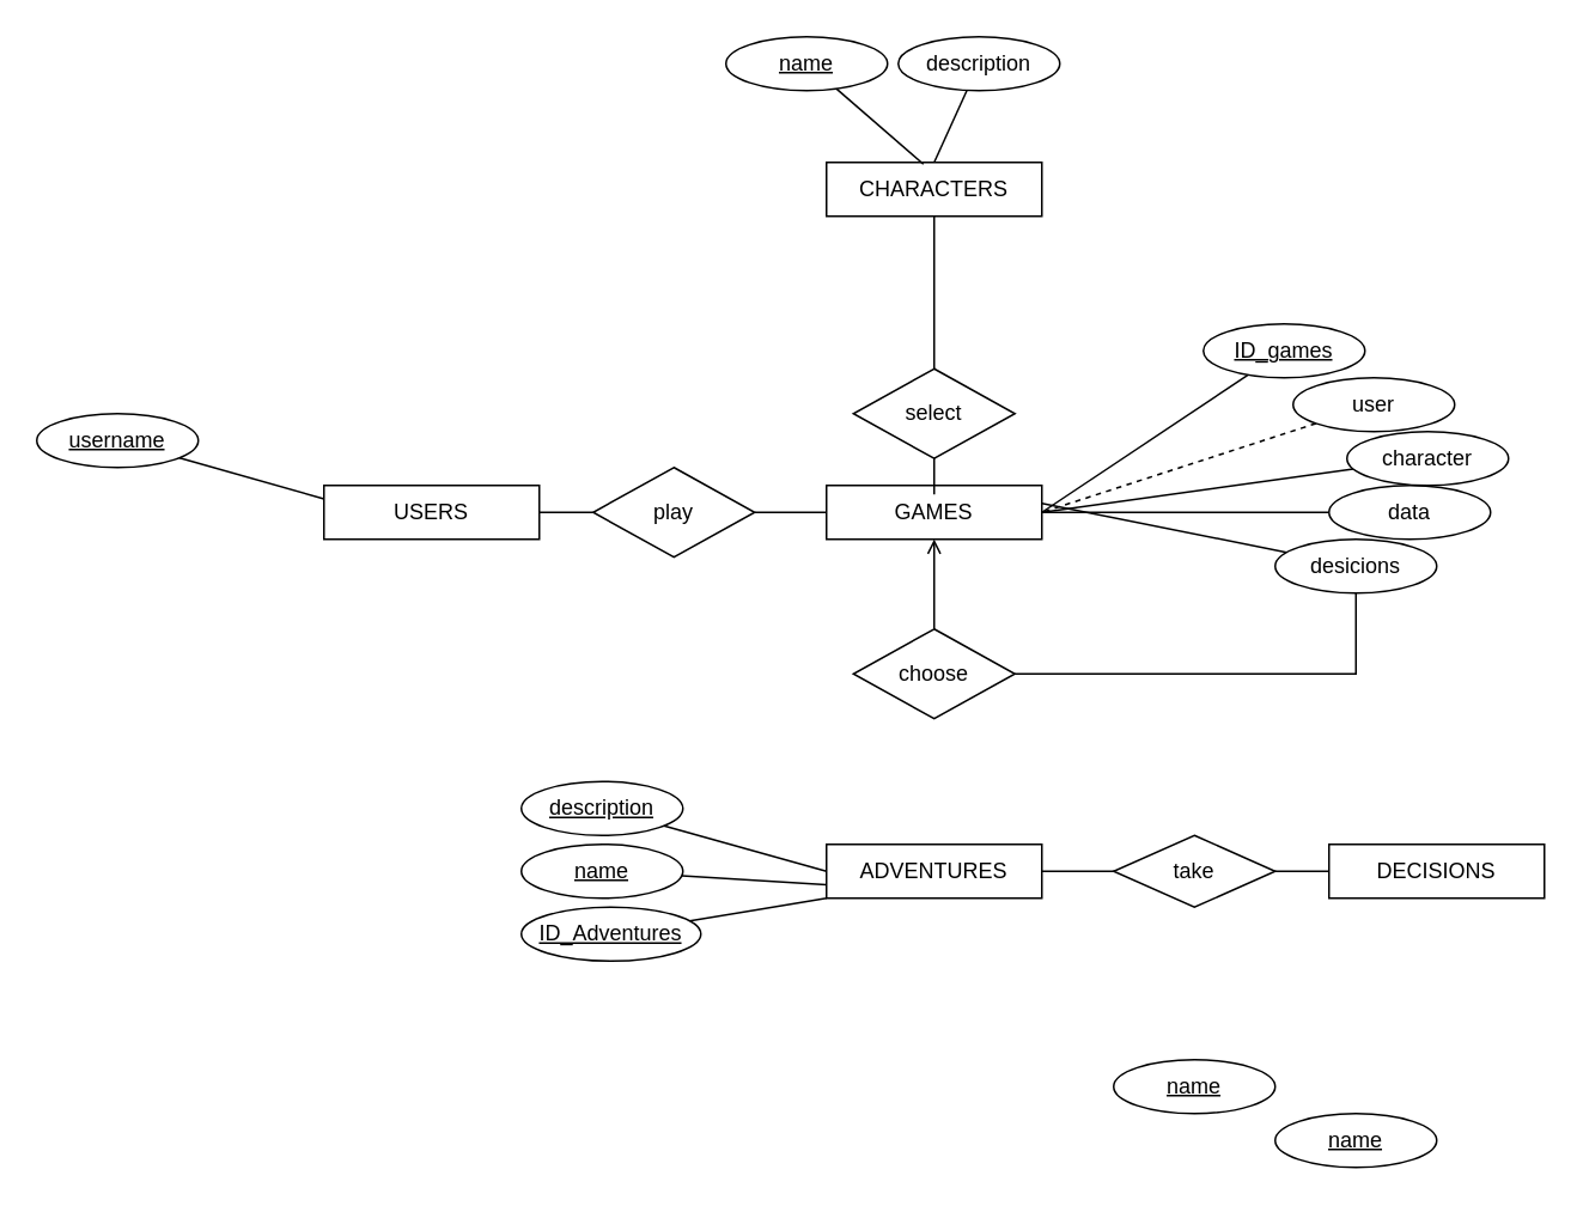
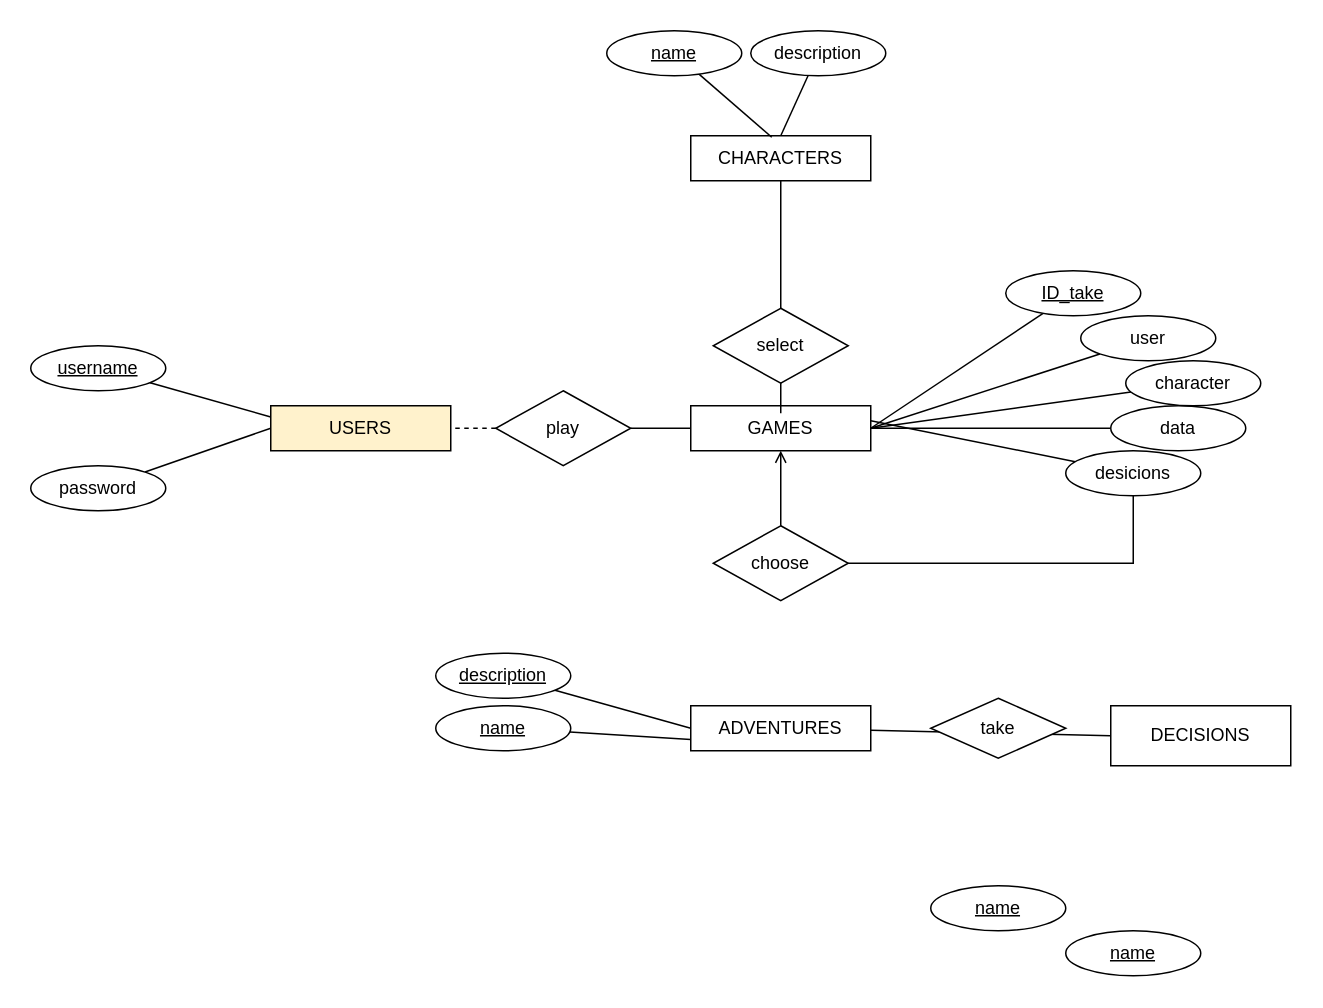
- <mxCell id="40" value="&lt;u&gt;ID_games&lt;/u&gt;" style="ellipse;whiteSpace=wrap;html=1;" vertex="1" parent="1"><mxGeometry x="670" y="180" width="90" height="30" as="geometry" /></mxCell>
+ <mxCell id="40" value="&lt;u&gt;ID_take&lt;/u&gt;" style="ellipse;whiteSpace=wrap;html=1;" vertex="1" parent="1"><mxGeometry x="670" y="180" width="90" height="30" as="geometry" /></mxCell>
- <mxCell id="37" style="edgeStyle=none;rounded=0;orthogonalLoop=1;jettySize=auto;html=1;entryX=1;entryY=0.5;entryDx=0;entryDy=0;endArrow=none;endFill=0;dashed=1;" edge="1" parent="1" source="38" target="4"><mxGeometry relative="1" as="geometry" /></mxCell>
+ <mxCell id="37" style="edgeStyle=none;rounded=0;orthogonalLoop=1;jettySize=auto;html=1;entryX=1;entryY=0.5;entryDx=0;entryDy=0;endArrow=none;endFill=0;" edge="1" parent="1" source="38" target="4"><mxGeometry relative="1" as="geometry" /></mxCell>
- <mxCell id="6" value="USERS" style="rounded=0;whiteSpace=wrap;html=1;" vertex="1" parent="1"><mxGeometry x="180" y="270" width="120" height="30" as="geometry" /></mxCell>
+ <mxCell id="6" value="USERS" style="rounded=0;whiteSpace=wrap;html=1;fillColor=#fff2cc;" vertex="1" parent="1"><mxGeometry x="180" y="270" width="120" height="30" as="geometry" /></mxCell>
- <mxCell id="8" value="" style="endArrow=none;html=1;rounded=0;entryX=1;entryY=0.5;entryDx=0;entryDy=0;exitX=0;exitY=0.5;exitDx=0;exitDy=0;" edge="1" parent="1" source="10" target="6"><mxGeometry width="50" height="50" relative="1" as="geometry"><mxPoint x="460" y="205" as="sourcePoint" /><mxPoint x="460" y="320" as="targetPoint" /></mxGeometry></mxCell>
+ <mxCell id="8" value="" style="endArrow=none;html=1;rounded=0;entryX=1;entryY=0.5;entryDx=0;entryDy=0;exitX=0;exitY=0.5;exitDx=0;exitDy=0;dashed=1;" edge="1" parent="1" source="10" target="6"><mxGeometry width="50" height="50" relative="1" as="geometry"><mxPoint x="460" y="205" as="sourcePoint" /><mxPoint x="460" y="320" as="targetPoint" /></mxGeometry></mxCell>
+ <mxCell id="19" style="edgeStyle=none;rounded=0;orthogonalLoop=1;jettySize=auto;html=1;entryX=0;entryY=0.5;entryDx=0;entryDy=0;endArrow=none;endFill=0;" edge="1" parent="1" source="20" target="6"><mxGeometry relative="1" as="geometry" /></mxCell>
+ <mxCell id="20" value="password" style="ellipse;whiteSpace=wrap;html=1;" vertex="1" parent="1"><mxGeometry x="20" y="310" width="90" height="30" as="geometry" /></mxCell>
- <mxCell id="25" value="DECISIONS" style="rounded=0;whiteSpace=wrap;html=1;" vertex="1" parent="1"><mxGeometry x="740" y="470" width="120" height="30" as="geometry" /></mxCell>
+ <mxCell id="25" value="DECISIONS" style="rounded=0;whiteSpace=wrap;html=1;" vertex="1" parent="1"><mxGeometry x="740" y="470" width="120" height="40" as="geometry" /></mxCell>
- <mxCell id="31" style="edgeStyle=none;rounded=0;orthogonalLoop=1;jettySize=auto;html=1;entryX=0;entryY=1;entryDx=0;entryDy=0;endArrow=none;endFill=0;" edge="1" parent="1" source="32" target="3"><mxGeometry relative="1" as="geometry" /></mxCell>
- <mxCell id="32" value="&lt;u&gt;ID_Adventures&lt;/u&gt;" style="ellipse;whiteSpace=wrap;html=1;" vertex="1" parent="1"><mxGeometry x="290" y="505" width="100" height="30" as="geometry" /></mxCell>
